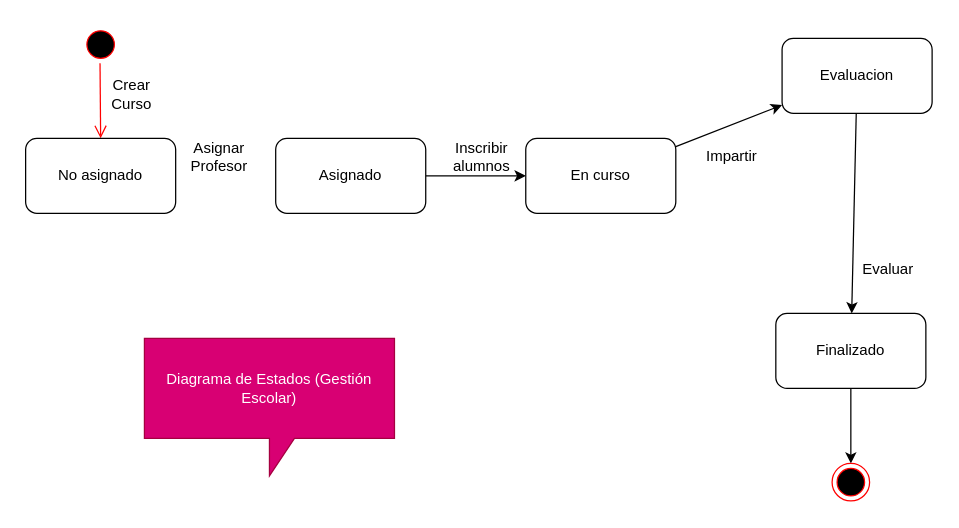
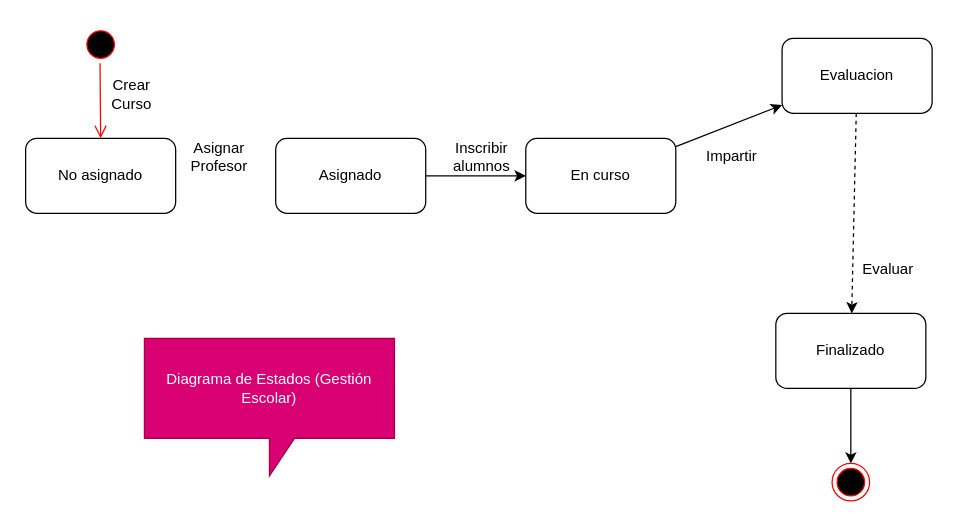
- <mxCell id="10" value="" style="edgeStyle=none;html=1;" edge="1" parent="1" source="11" target="13"><mxGeometry relative="1" as="geometry" /></mxCell>
+ <mxCell id="10" value="" style="edgeStyle=none;html=1;dashed=1;" edge="1" parent="1" source="11" target="13"><mxGeometry relative="1" as="geometry" /></mxCell>
